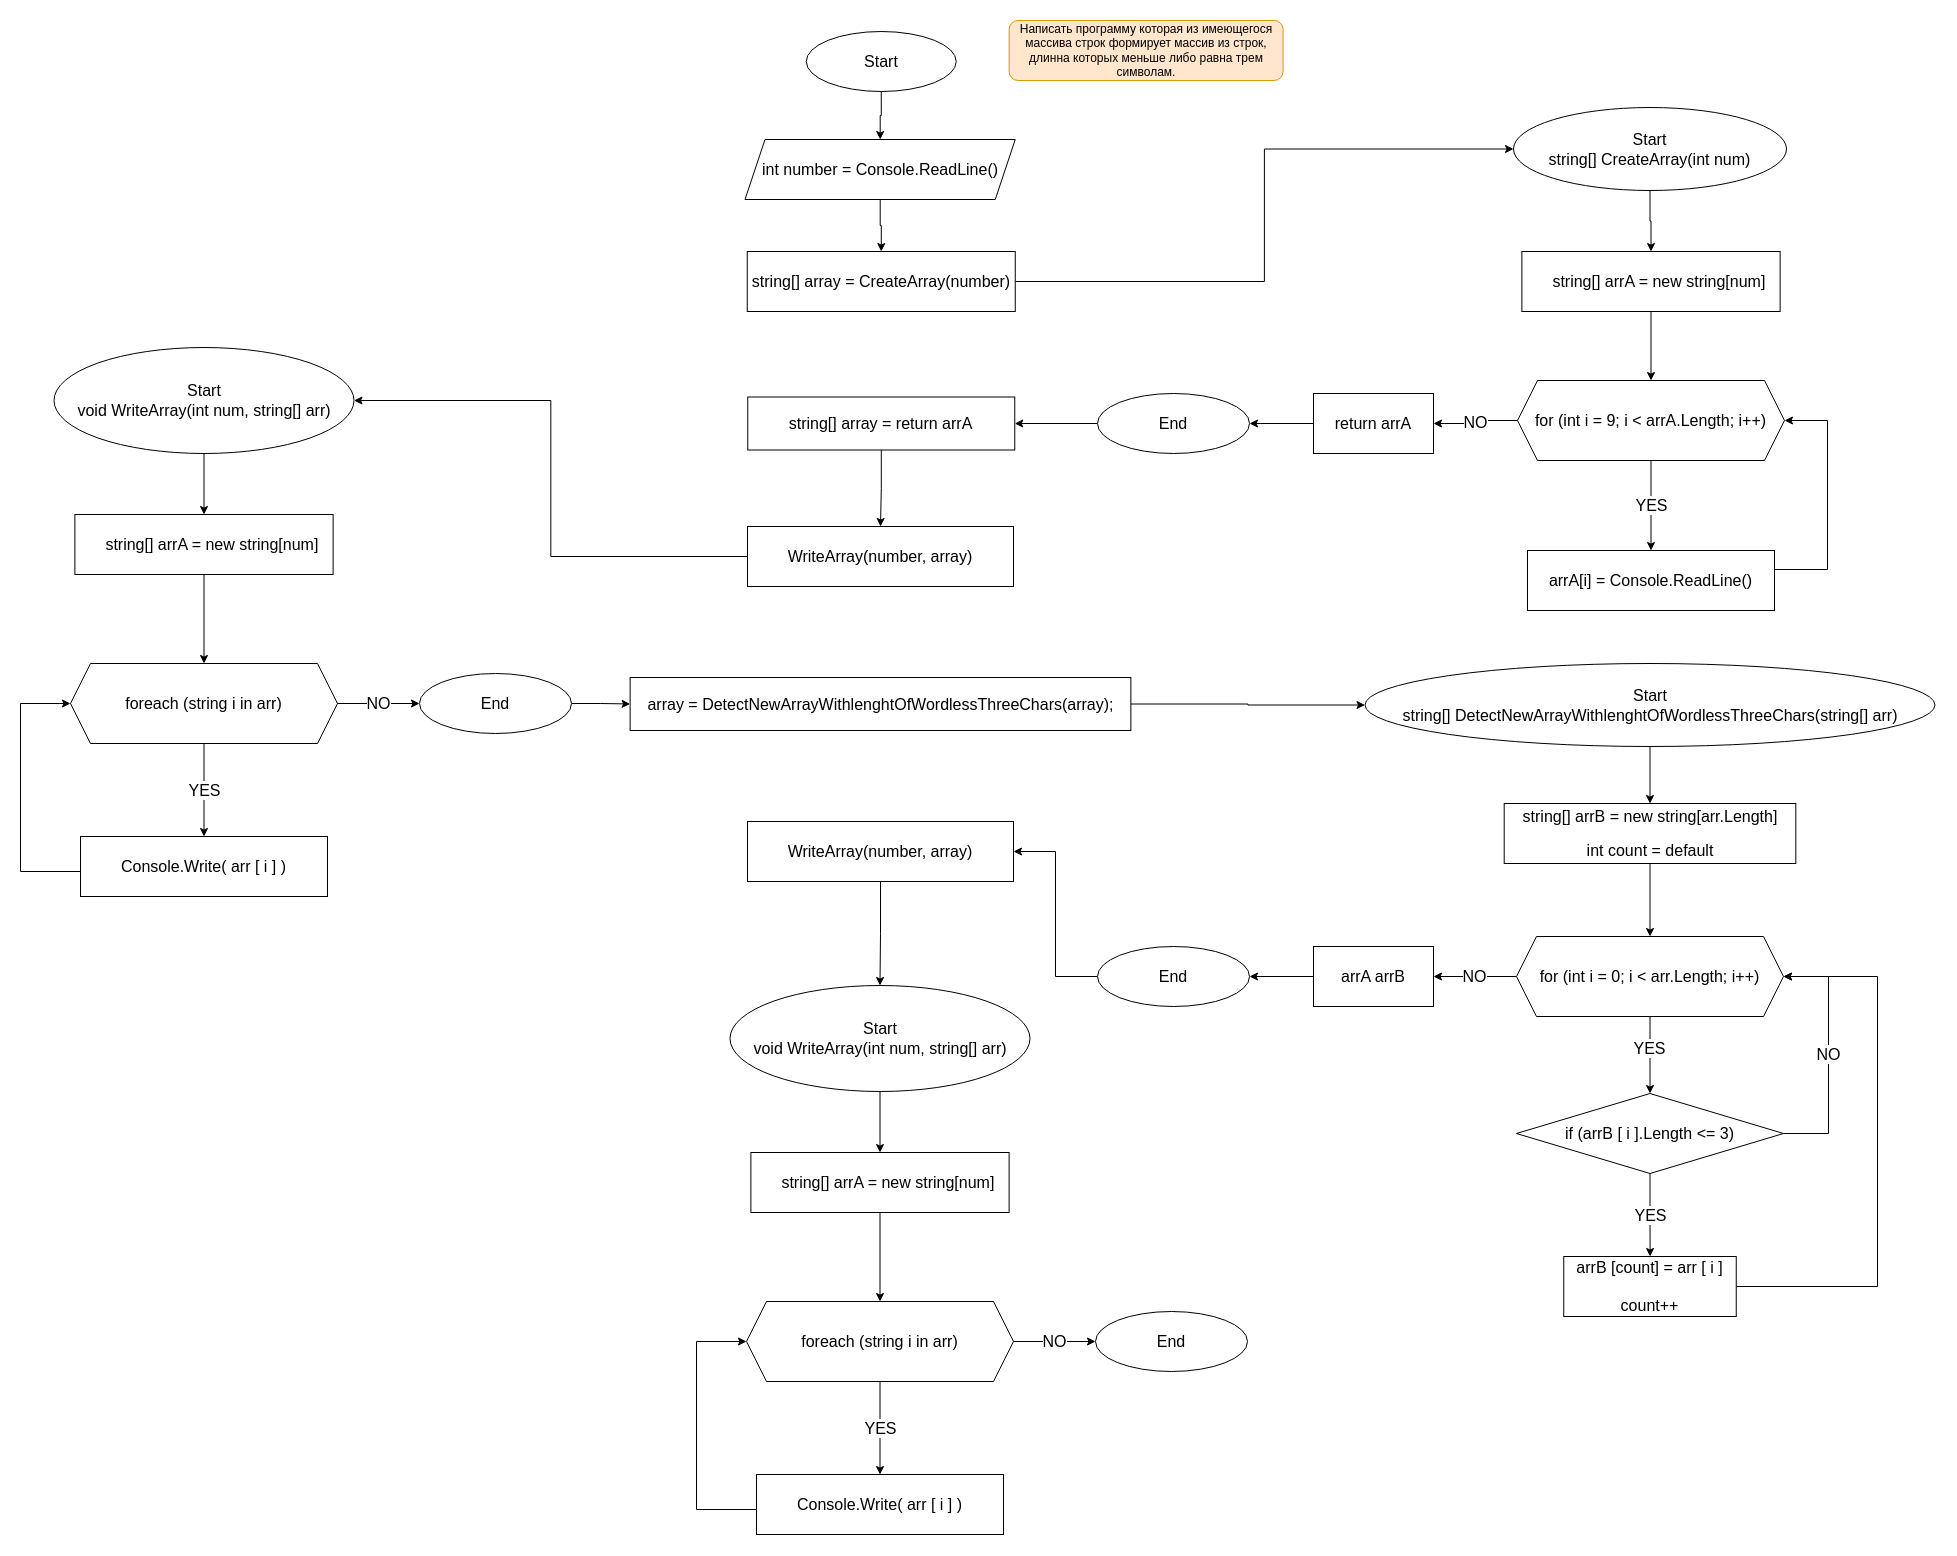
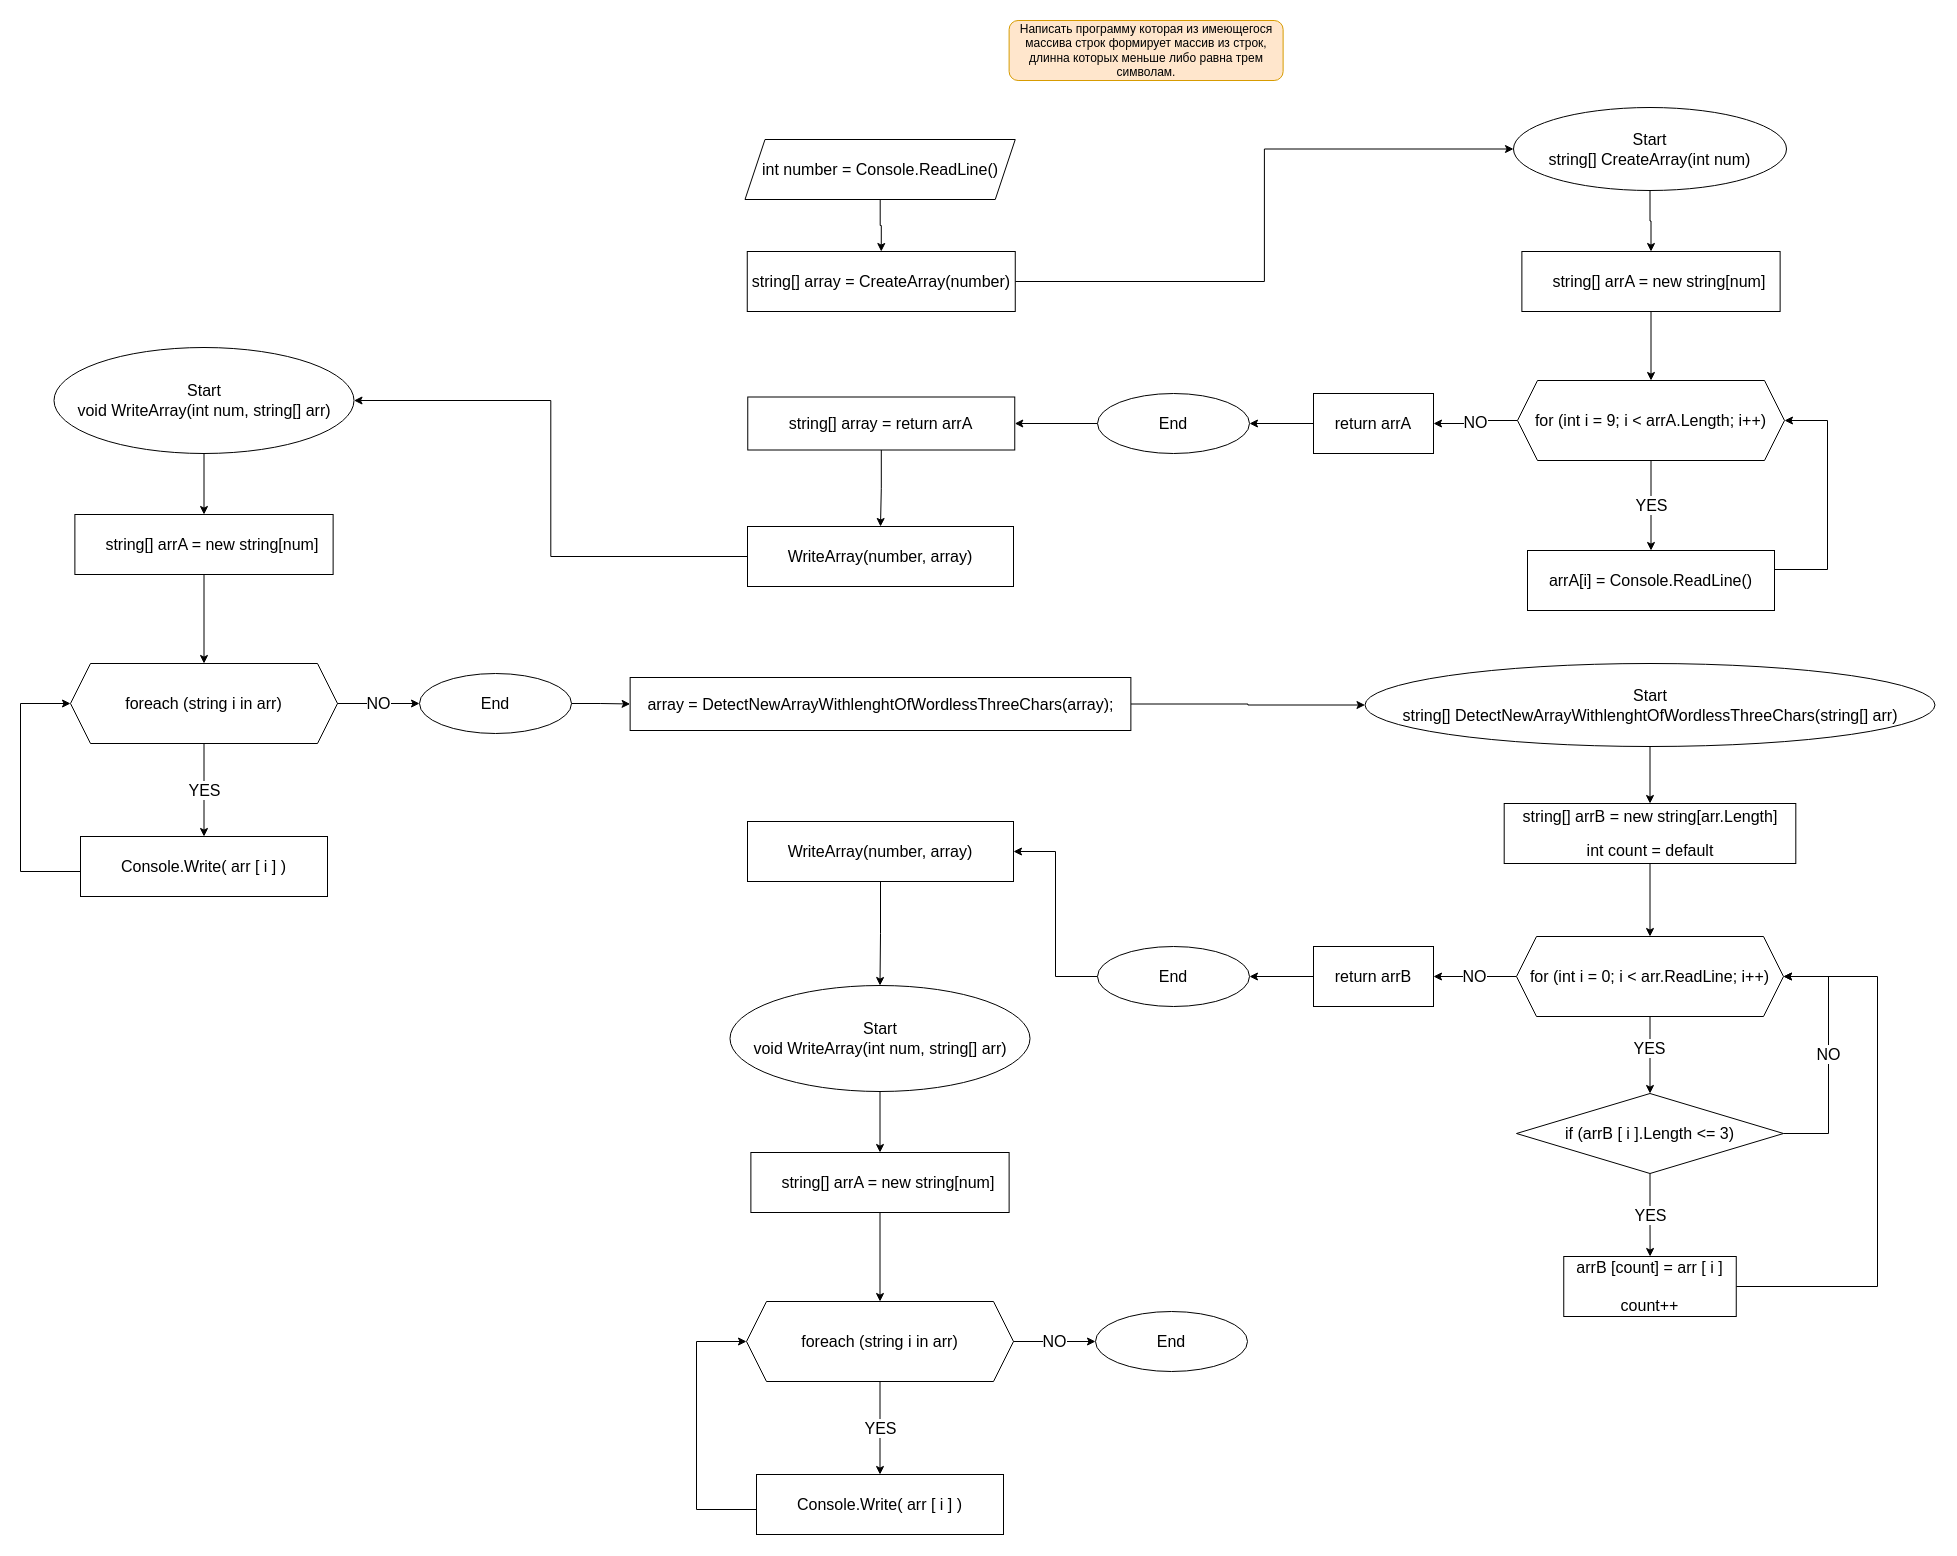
- <mxCell id="5" value="Start" style="ellipse;whiteSpace=wrap;html=1;fontSize=16;rounded=0;" parent="1" vertex="1"><mxGeometry x="805.75" y="31" width="150" height="60" as="geometry" /></mxCell>
- <mxCell id="4" style="edgeStyle=orthogonalEdgeStyle;rounded=0;orthogonalLoop=1;jettySize=auto;html=1;" edge="1" parent="1" source="5" target="8"><mxGeometry relative="1" as="geometry" /></mxCell>
- <mxCell id="53" value="arrA arrB" style="whiteSpace=wrap;html=1;fontSize=16;rounded=0;" vertex="1" parent="1"><mxGeometry x="1313" y="946" width="120" height="60" as="geometry" /></mxCell>
+ <mxCell id="53" value="return arrB" style="whiteSpace=wrap;html=1;fontSize=16;rounded=0;" vertex="1" parent="1"><mxGeometry x="1313" y="946" width="120" height="60" as="geometry" /></mxCell>
- <mxCell id="44" value="for (int i = 0; i &amp;lt; arr.Length; i++)" style="shape=hexagon;perimeter=hexagonPerimeter2;whiteSpace=wrap;html=1;fixedSize=1;rounded=0;fontSize=16;" vertex="1" parent="1"><mxGeometry x="1516" y="936" width="267" height="80" as="geometry" /></mxCell>
+ <mxCell id="44" value="for (int i = 0; i &amp;lt; arr.ReadLine; i++)" style="shape=hexagon;perimeter=hexagonPerimeter2;whiteSpace=wrap;html=1;fixedSize=1;rounded=0;fontSize=16;" vertex="1" parent="1"><mxGeometry x="1516" y="936" width="267" height="80" as="geometry" /></mxCell>
